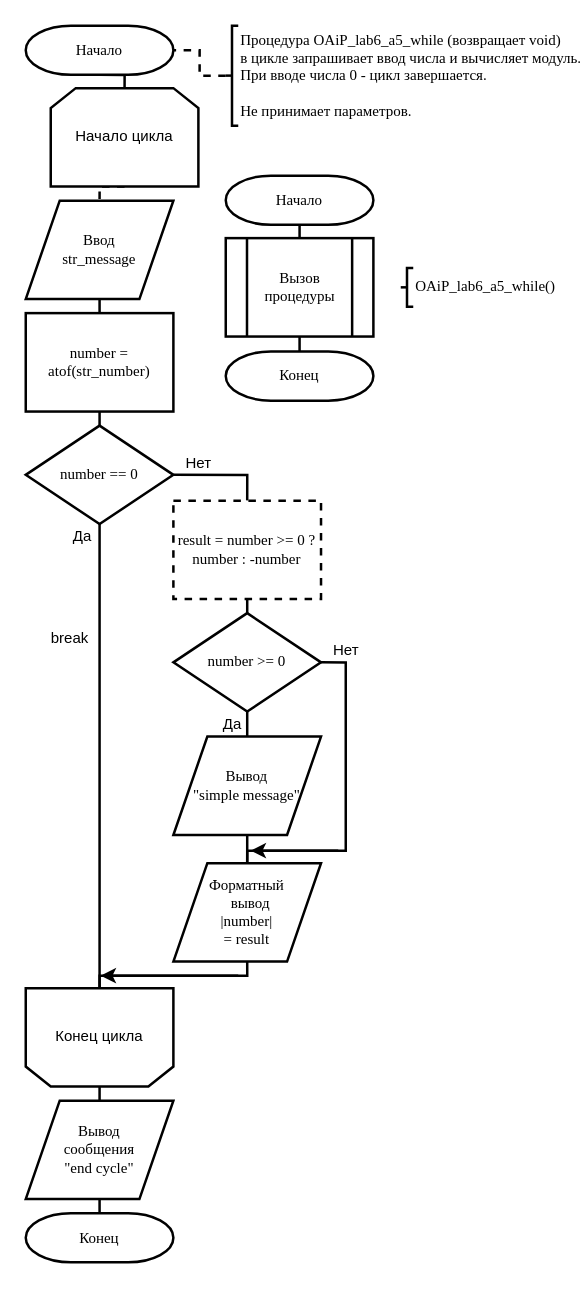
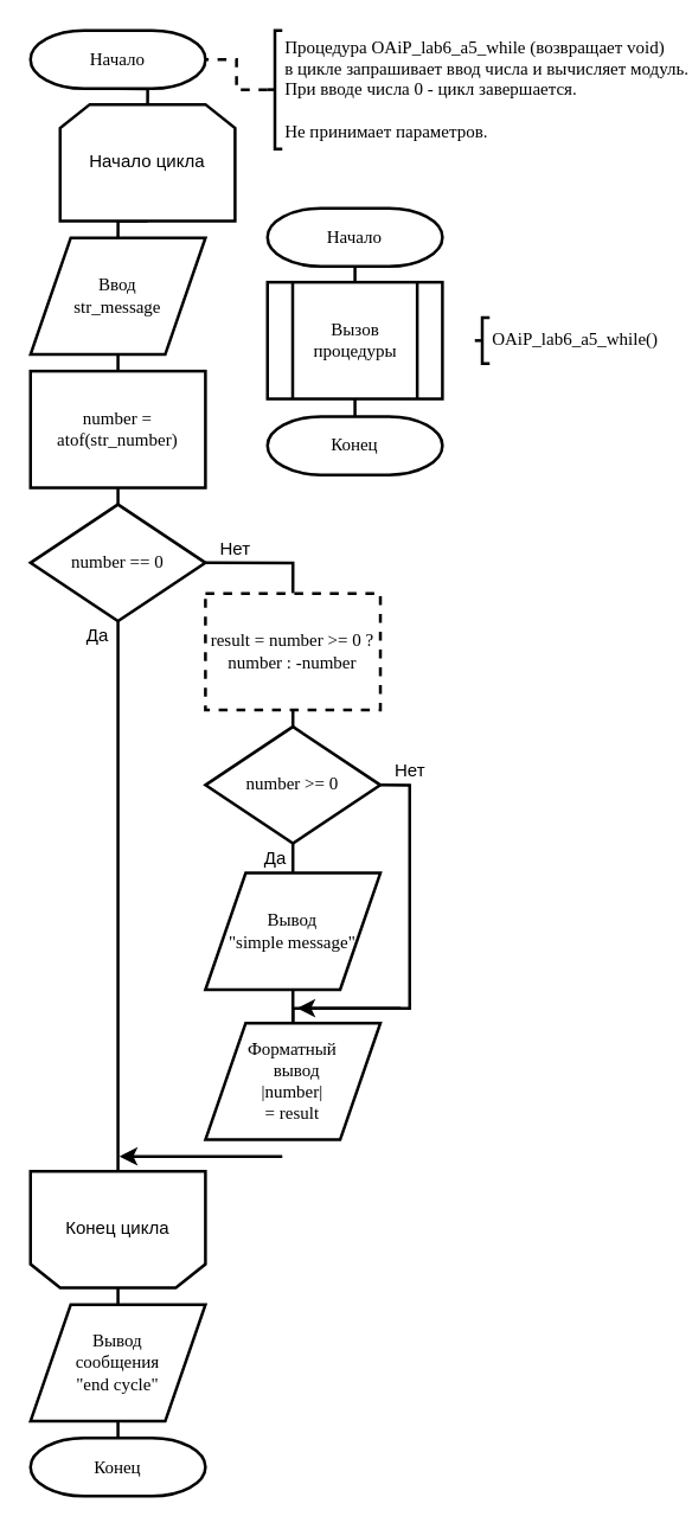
- <mxCell id="11" style="edgeStyle=orthogonalEdgeStyle;rounded=0;orthogonalLoop=1;jettySize=auto;html=1;exitX=0.5;exitY=1;exitDx=0;exitDy=0;entryX=0.5;entryY=0;entryDx=0;entryDy=0;endArrow=none;endFill=0;strokeWidth=2;dashed=1;" edge="1" parent="1" source="12" target="5"><mxGeometry relative="1" as="geometry" /></mxCell>
+ <mxCell id="11" style="edgeStyle=orthogonalEdgeStyle;rounded=0;orthogonalLoop=1;jettySize=auto;html=1;exitX=0.5;exitY=1;exitDx=0;exitDy=0;entryX=0.5;entryY=0;entryDx=0;entryDy=0;endArrow=none;endFill=0;strokeWidth=2;" edge="1" parent="1" source="12" target="5"><mxGeometry relative="1" as="geometry" /></mxCell>
- <mxCell id="33" value="break" style="text;html=1;align=center;verticalAlign=middle;resizable=0;points=[];autosize=1;strokeColor=none;fillColor=none;" vertex="1" parent="1"><mxGeometry x="30" y="500" width="50" height="20" as="geometry" /></mxCell>
- <mxCell id="22" style="edgeStyle=orthogonalEdgeStyle;rounded=0;orthogonalLoop=1;jettySize=auto;html=1;exitX=0.5;exitY=1;exitDx=0;exitDy=0;entryX=0.5;entryY=0;entryDx=0;entryDy=0;endArrow=none;endFill=0;strokeWidth=2;" edge="1" parent="1" source="23" target="14"><mxGeometry relative="1" as="geometry"><Array as="points"><mxPoint x="197" y="780" /><mxPoint x="79" y="780" /></Array></mxGeometry></mxCell>
